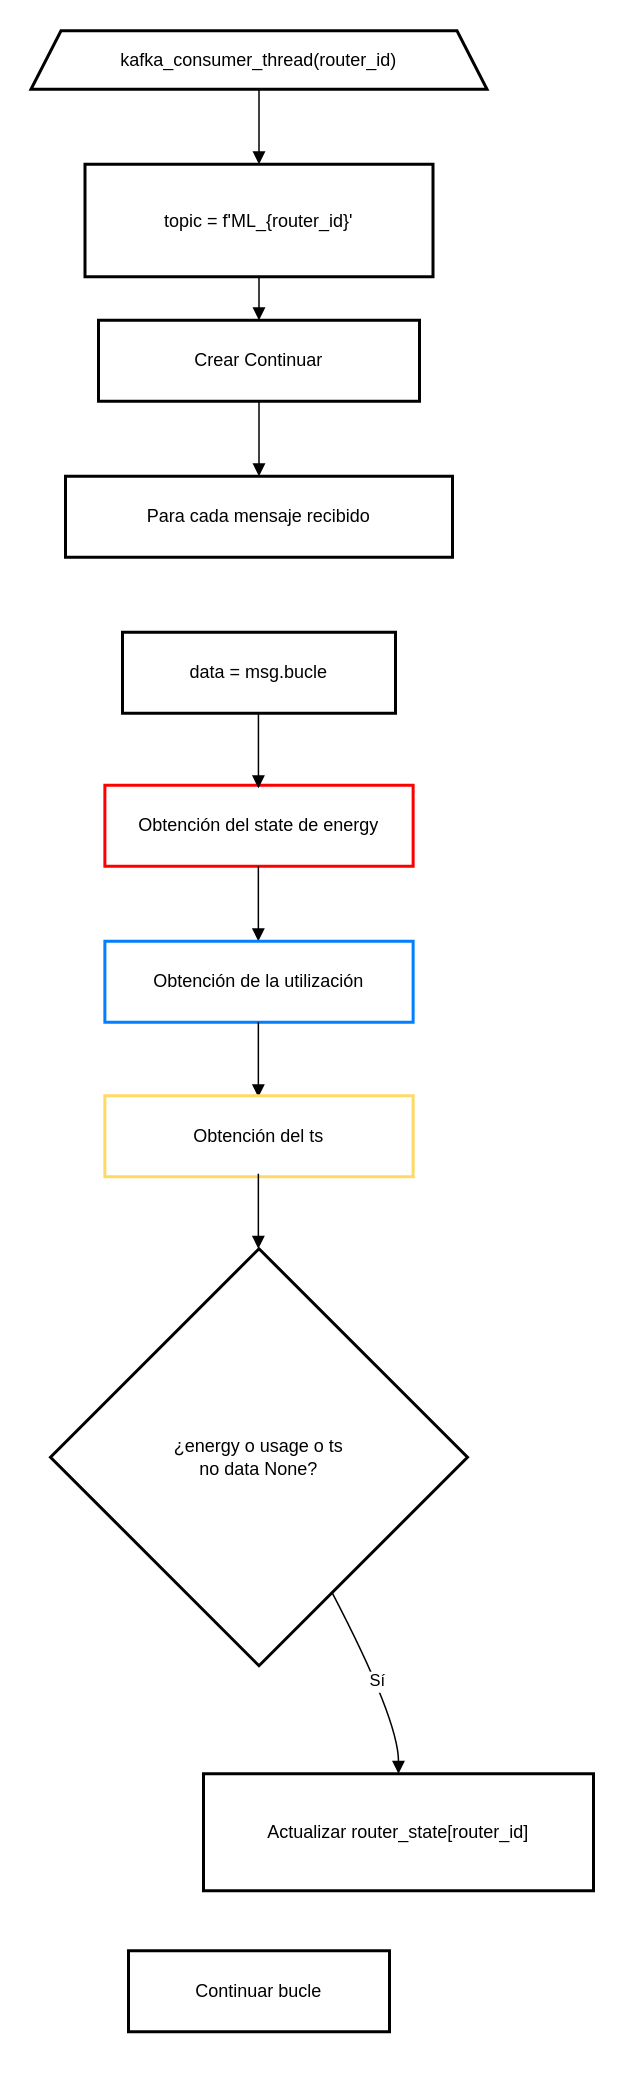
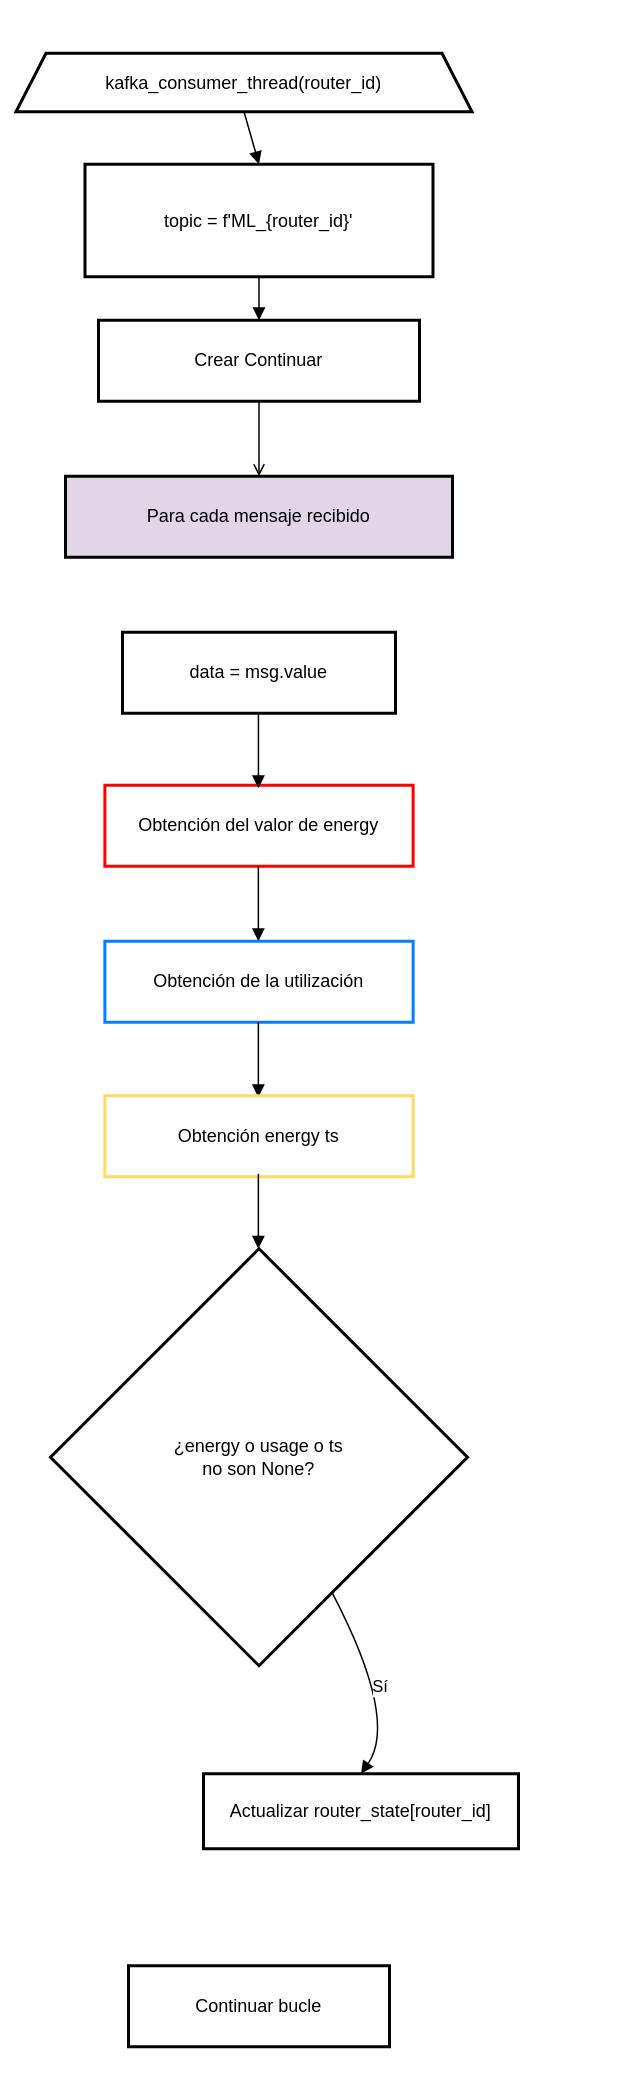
- <mxCell id="2" value="kafka_consumer_thread(router_id)" style="shape=trapezoid;perimeter=trapezoidPerimeter;fixedSize=1;strokeWidth=2;whiteSpace=wrap;" vertex="1" parent="1"><mxGeometry x="20" y="20" width="304" height="39" as="geometry" /></mxCell>
+ <mxCell id="2" value="kafka_consumer_thread(router_id)" style="shape=trapezoid;perimeter=trapezoidPerimeter;fixedSize=1;strokeWidth=2;whiteSpace=wrap;" vertex="1" parent="1"><mxGeometry x="10" y="35" width="304" height="39" as="geometry" /></mxCell>
- <mxCell id="12" value="" style="curved=1;startArrow=none;endArrow=block;exitX=0.5;exitY=1;entryX=0.5;entryY=0;rounded=0;" edge="1" parent="1" source="4" target="5"><mxGeometry relative="1" as="geometry"><Array as="points" /></mxGeometry></mxCell>
+ <mxCell id="12" value="" style="curved=1;startArrow=none;endArrow=open;exitX=0.5;exitY=1;entryX=0.5;entryY=0;rounded=0;" edge="1" parent="1" source="4" target="5"><mxGeometry relative="1" as="geometry"><Array as="points" /></mxGeometry></mxCell>
- <mxCell id="5" value="Para cada mensaje recibido" style="whiteSpace=wrap;strokeWidth=2;" vertex="1" parent="1"><mxGeometry x="43" y="317" width="258" height="54" as="geometry" /></mxCell>
+ <mxCell id="5" value="Para cada mensaje recibido" style="whiteSpace=wrap;strokeWidth=2;fillColor=#e1d5e7;" vertex="1" parent="1"><mxGeometry x="43" y="317" width="258" height="54" as="geometry" /></mxCell>
- <mxCell id="6" value="data = msg.bucle" style="whiteSpace=wrap;strokeWidth=2;" vertex="1" parent="1"><mxGeometry x="81" y="421" width="182" height="54" as="geometry" /></mxCell>
+ <mxCell id="6" value="data = msg.value" style="whiteSpace=wrap;strokeWidth=2;" vertex="1" parent="1"><mxGeometry x="81" y="421" width="182" height="54" as="geometry" /></mxCell>
- <mxCell id="14" value="Obtención del state de energy" style="whiteSpace=wrap;strokeWidth=2;strokeColor=#FF0000;" vertex="1" parent="1"><mxGeometry x="69.25" y="523" width="205.5" height="54" as="geometry" /></mxCell>
+ <mxCell id="14" value="Obtención del valor de energy" style="whiteSpace=wrap;strokeWidth=2;strokeColor=#FF0000;" vertex="1" parent="1"><mxGeometry x="69.25" y="523" width="205.5" height="54" as="geometry" /></mxCell>
- <mxCell id="19" value="Obtención del ts" style="whiteSpace=wrap;strokeWidth=2;strokeColor=#FFD966;" vertex="1" parent="1"><mxGeometry x="69.25" y="730" width="205.5" height="54" as="geometry" /></mxCell>
+ <mxCell id="19" value="Obtención energy ts" style="whiteSpace=wrap;strokeWidth=2;strokeColor=#FFD966;" vertex="1" parent="1"><mxGeometry x="69.25" y="730" width="205.5" height="54" as="geometry" /></mxCell>
- <mxCell id="7" value="¿energy o usage o ts&#10;no data None?" style="rhombus;strokeWidth=2;whiteSpace=wrap;" vertex="1" parent="1"><mxGeometry x="33" y="832" width="278" height="278" as="geometry" /></mxCell>
+ <mxCell id="7" value="¿energy o usage o ts&#10;no son None?" style="rhombus;strokeWidth=2;whiteSpace=wrap;" vertex="1" parent="1"><mxGeometry x="33" y="832" width="278" height="278" as="geometry" /></mxCell>
- <mxCell id="9" value="Actualizar router_state[router_id]" style="whiteSpace=wrap;strokeWidth=2;" vertex="1" parent="1"><mxGeometry x="135" y="1182" width="260" height="78" as="geometry" /></mxCell>
+ <mxCell id="9" value="Actualizar router_state[router_id]" style="whiteSpace=wrap;strokeWidth=2;" vertex="1" parent="1"><mxGeometry x="135" y="1182" width="210" height="50" as="geometry" /></mxCell>
- <mxCell id="8" value="Continuar bucle" style="whiteSpace=wrap;strokeWidth=2;" vertex="1" parent="1"><mxGeometry x="85" y="1300" width="174" height="54" as="geometry" /></mxCell>
+ <mxCell id="8" value="Continuar bucle" style="whiteSpace=wrap;strokeWidth=2;" vertex="1" parent="1"><mxGeometry x="85" y="1310" width="174" height="54" as="geometry" /></mxCell>
